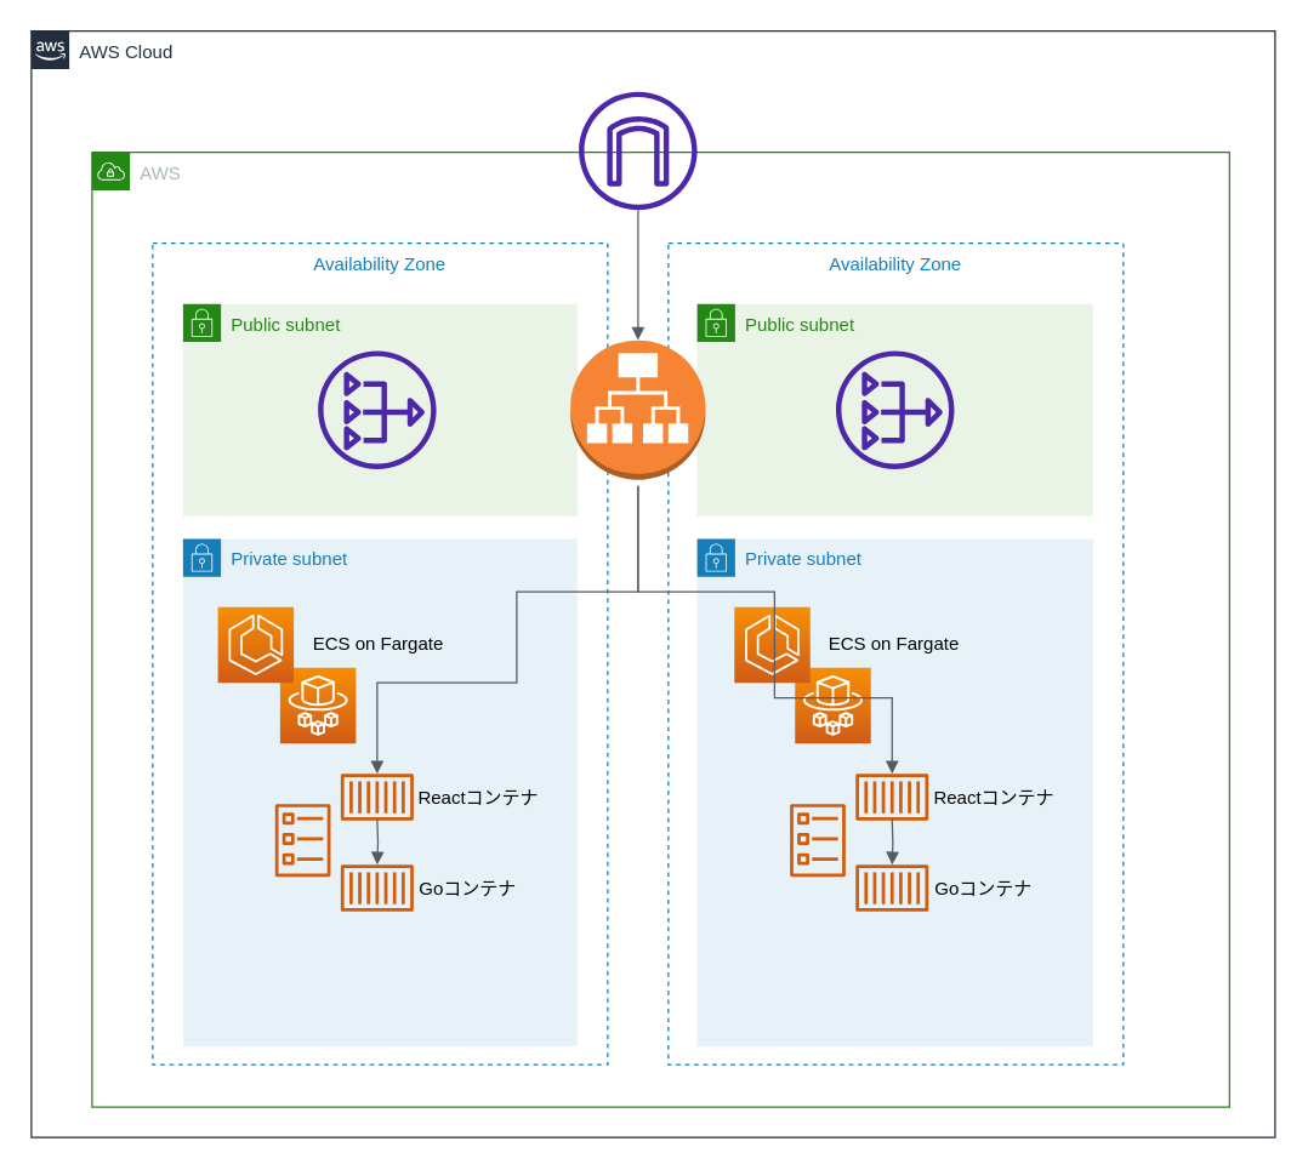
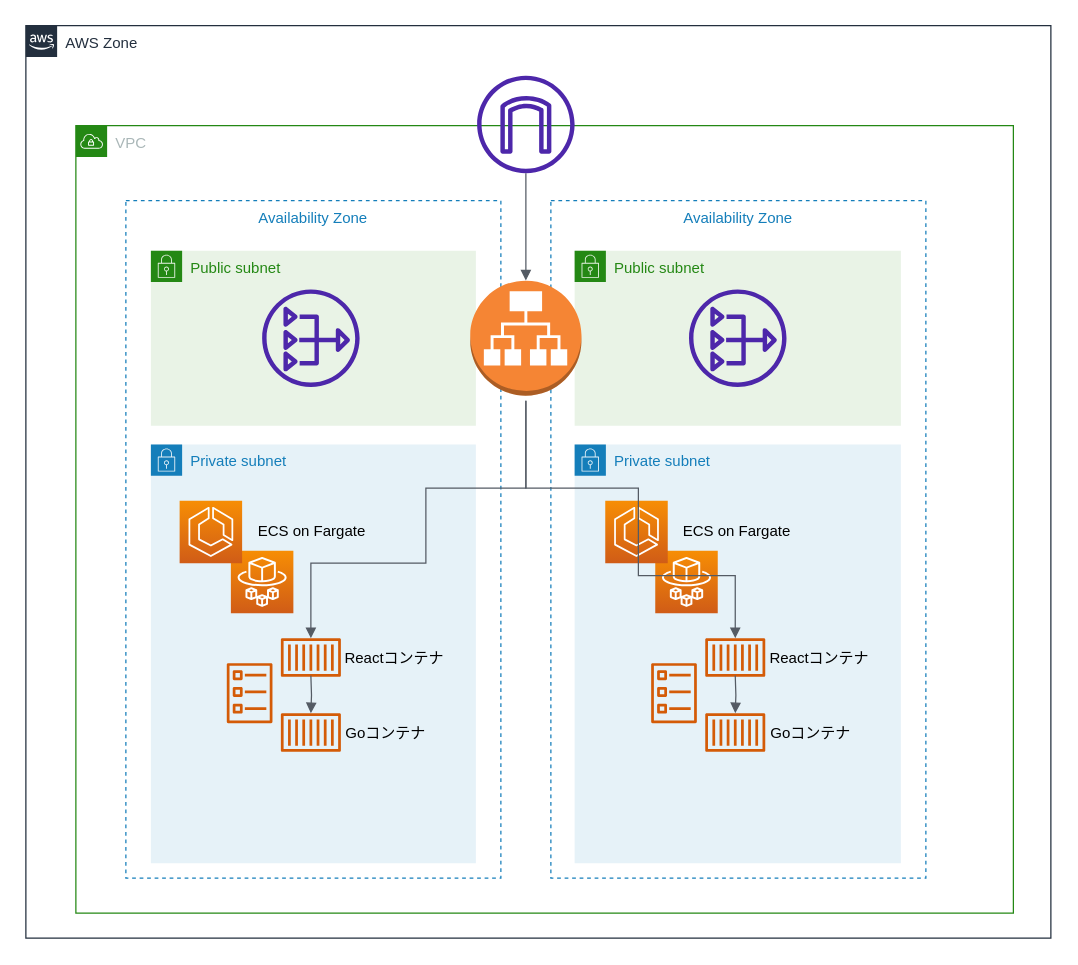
- <mxCell id="3" value="AWS Cloud" style="points=[[0,0],[0.25,0],[0.5,0],[0.75,0],[1,0],[1,0.25],[1,0.5],[1,0.75],[1,1],[0.75,1],[0.5,1],[0.25,1],[0,1],[0,0.75],[0,0.5],[0,0.25]];outlineConnect=0;gradientColor=none;html=1;whiteSpace=wrap;fontSize=12;fontStyle=0;container=1;pointerEvents=0;collapsible=0;recursiveResize=0;shape=mxgraph.aws4.group;grIcon=mxgraph.aws4.group_aws_cloud_alt;strokeColor=#232F3E;fillColor=none;verticalAlign=top;align=left;spacingLeft=30;fontColor=#232F3E;dashed=0;movable=1;resizable=1;rotatable=1;deletable=1;editable=1;connectable=1;" parent="1" vertex="1"><mxGeometry width="820" height="730" as="geometry" x="20" y="20" /></mxCell>
+ <mxCell id="3" value="AWS Zone" style="points=[[0,0],[0.25,0],[0.5,0],[0.75,0],[1,0],[1,0.25],[1,0.5],[1,0.75],[1,1],[0.75,1],[0.5,1],[0.25,1],[0,1],[0,0.75],[0,0.5],[0,0.25]];outlineConnect=0;gradientColor=none;html=1;whiteSpace=wrap;fontSize=12;fontStyle=0;container=1;pointerEvents=0;collapsible=0;recursiveResize=0;shape=mxgraph.aws4.group;grIcon=mxgraph.aws4.group_aws_cloud_alt;strokeColor=#232F3E;fillColor=none;verticalAlign=top;align=left;spacingLeft=30;fontColor=#232F3E;dashed=0;movable=1;resizable=1;rotatable=1;deletable=1;editable=1;connectable=1;" parent="1" vertex="1"><mxGeometry width="820" height="730" as="geometry" x="20" y="20" /></mxCell>
- <mxCell id="2" value="AWS" style="points=[[0,0],[0.25,0],[0.5,0],[0.75,0],[1,0],[1,0.25],[1,0.5],[1,0.75],[1,1],[0.75,1],[0.5,1],[0.25,1],[0,1],[0,0.75],[0,0.5],[0,0.25]];outlineConnect=0;gradientColor=none;html=1;whiteSpace=wrap;fontSize=12;fontStyle=0;container=1;pointerEvents=0;collapsible=0;recursiveResize=0;shape=mxgraph.aws4.group;grIcon=mxgraph.aws4.group_vpc;strokeColor=#248814;fillColor=none;verticalAlign=top;align=left;spacingLeft=30;fontColor=#AAB7B8;dashed=0;movable=0;resizable=0;rotatable=0;deletable=0;editable=0;connectable=0;" parent="1" vertex="1"><mxGeometry x="60" y="100" width="750" height="630" as="geometry" /></mxCell>
+ <mxCell id="2" value="VPC" style="points=[[0,0],[0.25,0],[0.5,0],[0.75,0],[1,0],[1,0.25],[1,0.5],[1,0.75],[1,1],[0.75,1],[0.5,1],[0.25,1],[0,1],[0,0.75],[0,0.5],[0,0.25]];outlineConnect=0;gradientColor=none;html=1;whiteSpace=wrap;fontSize=12;fontStyle=0;container=1;pointerEvents=0;collapsible=0;recursiveResize=0;shape=mxgraph.aws4.group;grIcon=mxgraph.aws4.group_vpc;strokeColor=#248814;fillColor=none;verticalAlign=top;align=left;spacingLeft=30;fontColor=#AAB7B8;dashed=0;movable=0;resizable=0;rotatable=0;deletable=0;editable=0;connectable=0;" parent="1" vertex="1"><mxGeometry x="60" y="100" width="750" height="630" as="geometry" /></mxCell>
